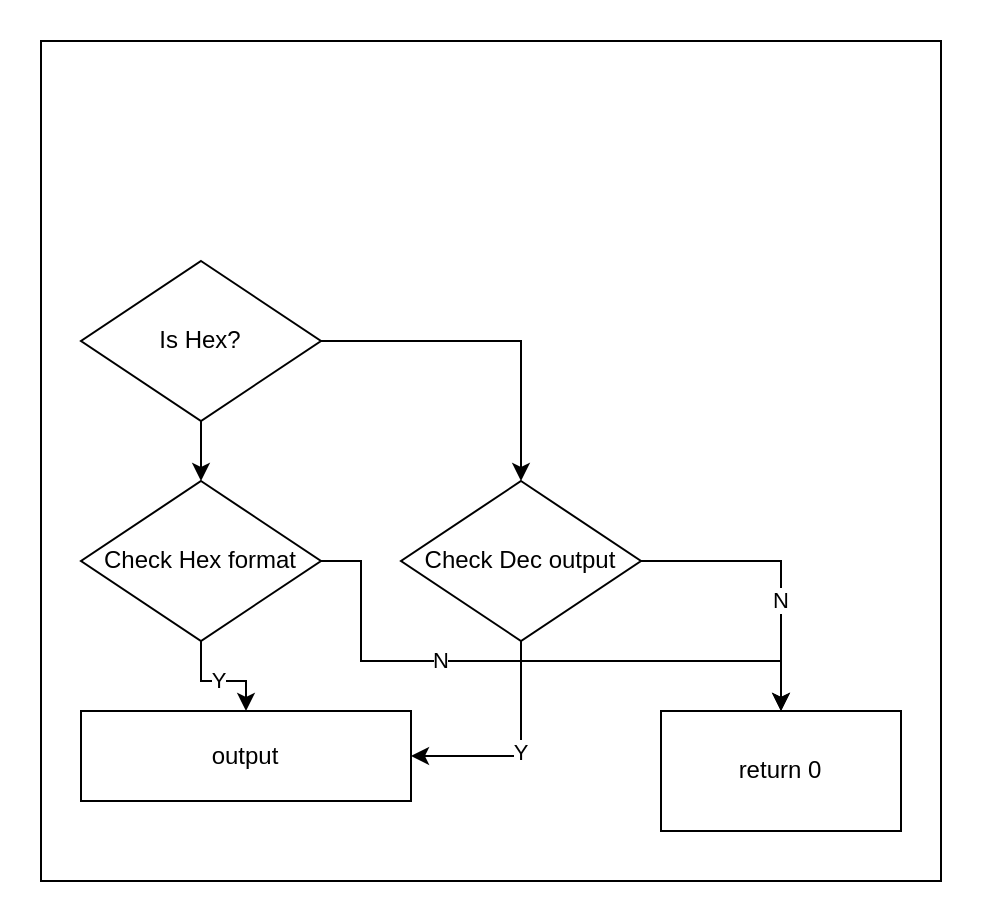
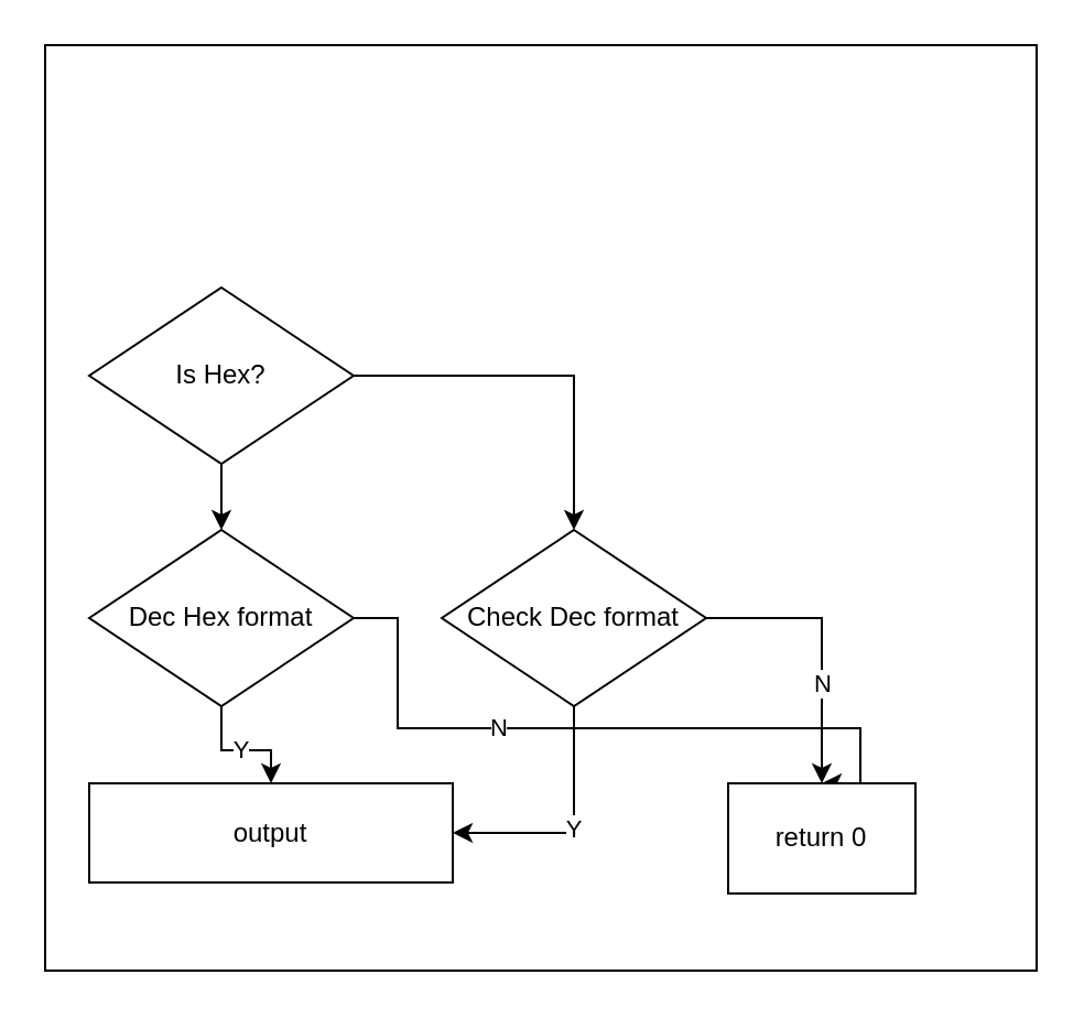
- <mxCell id="8" value="Check Hex format" style="rhombus;whiteSpace=wrap;html=1;" vertex="1" parent="1"><mxGeometry x="40" y="240" width="120" height="80" as="geometry" /></mxCell>
+ <mxCell id="8" value="Dec Hex format" style="rhombus;whiteSpace=wrap;html=1;" vertex="1" parent="1"><mxGeometry x="40" y="240" width="120" height="80" as="geometry" /></mxCell>
- <mxCell id="11" value="Check Dec output" style="rhombus;whiteSpace=wrap;html=1;" vertex="1" parent="1"><mxGeometry x="200" y="240" width="120" height="80" as="geometry" /></mxCell>
+ <mxCell id="11" value="Check Dec format" style="rhombus;whiteSpace=wrap;html=1;" vertex="1" parent="1"><mxGeometry x="200" y="240" width="120" height="80" as="geometry" /></mxCell>
- <mxCell id="13" value="return 0" style="rounded=0;whiteSpace=wrap;html=1;" vertex="1" parent="1"><mxGeometry x="330" y="355" width="120" height="60" as="geometry" /></mxCell>
+ <mxCell id="13" value="return 0" style="rounded=0;whiteSpace=wrap;html=1;" vertex="1" parent="1"><mxGeometry x="330" y="355" width="85" height="50" as="geometry" /></mxCell>
